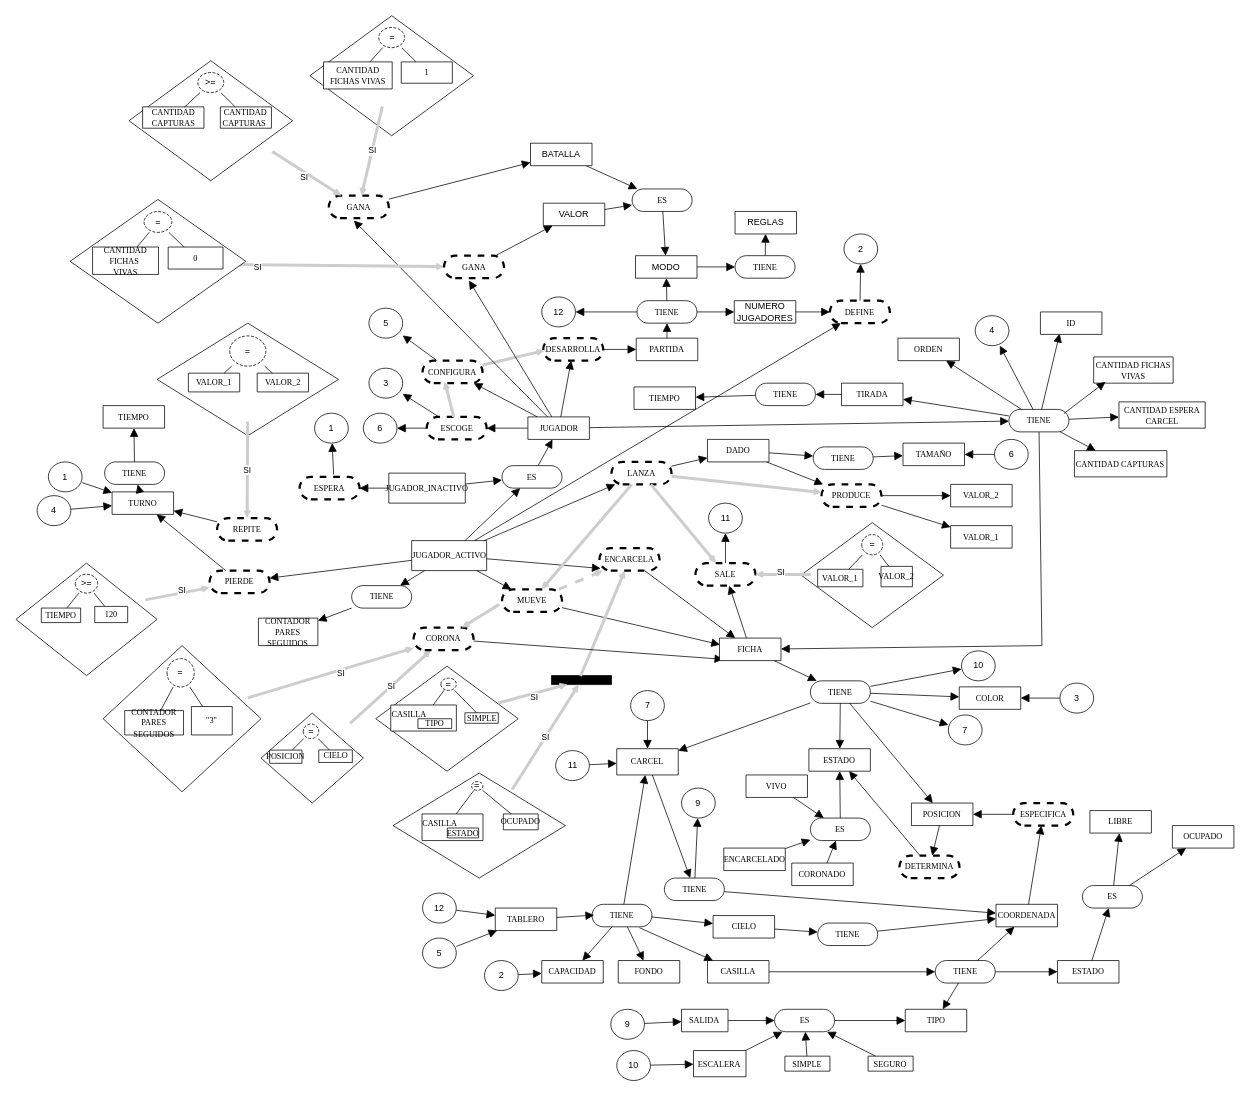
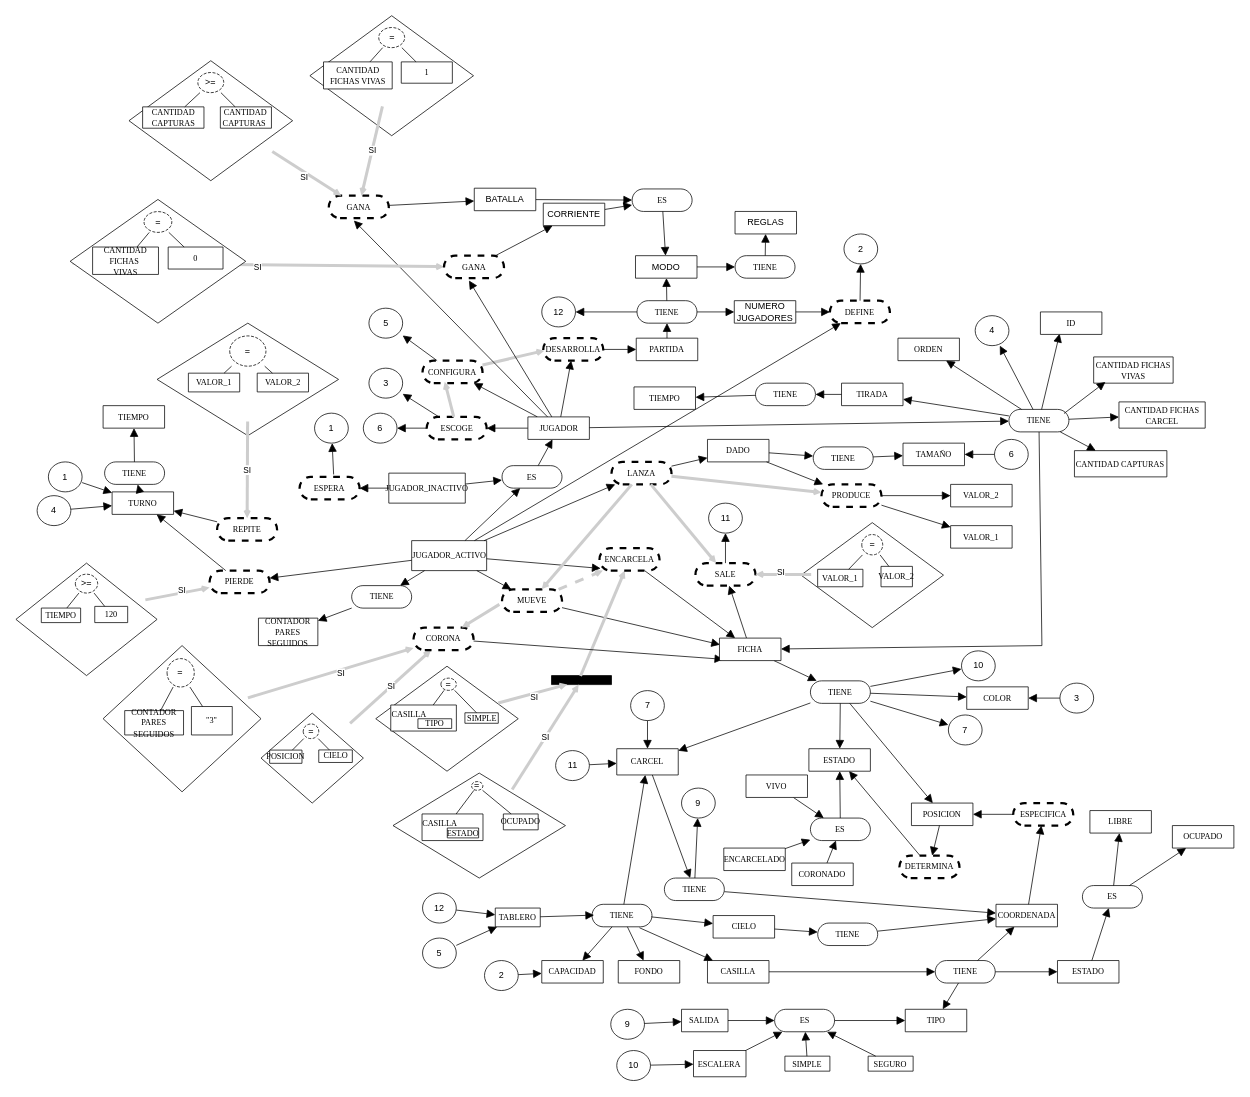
- <mxCell id="239" value="BATALLA" style="verticalAlign=middle;align=center;vsdxID=7;fillColor=#FFFFFF;gradientColor=none;shape=stencil(nZBLDoAgDERP0z3SIyjew0SURgSD+Lu9kMZoXLhwN9O+tukAlrNpJg1SzDH4QW/URgNYgZTkjA4UkwJUgGXng+6DX1zLfmoymdXo17xh5zmRJ6Q42BWCfc2oJfdAr+Yv+AP9Cb7OJ3H/2JG1HNGz/84klThPVCc=);strokeColor=#000000;spacingTop=-1;spacingBottom=-1;spacingLeft=-1;spacingRight=-1;labelBackgroundColor=none;rounded=0;html=1;whiteSpace=wrap;" parent="1" vertex="1"><mxGeometry x="707" y="190" width="82" height="30" as="geometry" /></mxCell>
+ <mxCell id="239" value="BATALLA" style="verticalAlign=middle;align=center;vsdxID=7;fillColor=#FFFFFF;gradientColor=none;shape=stencil(nZBLDoAgDERP0z3SIyjew0SURgSD+Lu9kMZoXLhwN9O+tukAlrNpJg1SzDH4QW/URgNYgZTkjA4UkwJUgGXng+6DX1zLfmoymdXo17xh5zmRJ6Q42BWCfc2oJfdAr+Yv+AP9Cb7OJ3H/2JG1HNGz/84klThPVCc=);strokeColor=#000000;spacingTop=-1;spacingBottom=-1;spacingLeft=-1;spacingRight=-1;labelBackgroundColor=none;rounded=0;html=1;whiteSpace=wrap;" parent="1" vertex="1"><mxGeometry x="632" y="250" width="82" height="30" as="geometry" /></mxCell>
- <mxCell id="240" value="VALOR" style="verticalAlign=middle;align=center;vsdxID=7;fillColor=#FFFFFF;gradientColor=none;shape=stencil(nZBLDoAgDERP0z3SIyjew0SURgSD+Lu9kMZoXLhwN9O+tukAlrNpJg1SzDH4QW/URgNYgZTkjA4UkwJUgGXng+6DX1zLfmoymdXo17xh5zmRJ6Q42BWCfc2oJfdAr+Yv+AP9Cb7OJ3H/2JG1HNGz/84klThPVCc=);strokeColor=#000000;spacingTop=-1;spacingBottom=-1;spacingLeft=-1;spacingRight=-1;labelBackgroundColor=none;rounded=0;html=1;whiteSpace=wrap;" parent="1" vertex="1"><mxGeometry x="724" y="270" width="82" height="30" as="geometry" /></mxCell>
+ <mxCell id="240" value="CORRIENTE" style="verticalAlign=middle;align=center;vsdxID=7;fillColor=#FFFFFF;gradientColor=none;shape=stencil(nZBLDoAgDERP0z3SIyjew0SURgSD+Lu9kMZoXLhwN9O+tukAlrNpJg1SzDH4QW/URgNYgZTkjA4UkwJUgGXng+6DX1zLfmoymdXo17xh5zmRJ6Q42BWCfc2oJfdAr+Yv+AP9Cb7OJ3H/2JG1HNGz/84klThPVCc=);strokeColor=#000000;spacingTop=-1;spacingBottom=-1;spacingLeft=-1;spacingRight=-1;labelBackgroundColor=none;rounded=0;html=1;whiteSpace=wrap;" parent="1" vertex="1"><mxGeometry x="724" y="270" width="82" height="30" as="geometry" /></mxCell>
- <mxCell id="275" value="&lt;font style=&quot;font-size:11px;font-family:Calibri;color:#000000;direction:ltr;letter-spacing:0px;line-height:120%;opacity:1&quot;&gt;CANTIDAD ESPERA CARCEL&lt;br&gt;&lt;/font&gt;" style="verticalAlign=middle;align=center;vsdxID=7;fillColor=#FFFFFF;gradientColor=none;shape=stencil(nZBLDoAgDERP0z3SIyjew0SURgSD+Lu9kMZoXLhwN9O+tukAlrNpJg1SzDH4QW/URgNYgZTkjA4UkwJUgGXng+6DX1zLfmoymdXo17xh5zmRJ6Q42BWCfc2oJfdAr+Yv+AP9Cb7OJ3H/2JG1HNGz/84klThPVCc=);strokeColor=#000000;spacingTop=-1;spacingBottom=-1;spacingLeft=-1;spacingRight=-1;labelBackgroundColor=none;rounded=0;html=1;whiteSpace=wrap;" vertex="1" parent="1"><mxGeometry x="1491.75" y="535" width="115" height="35" as="geometry" /></mxCell>
+ <mxCell id="275" value="&lt;font style=&quot;font-size:11px;font-family:Calibri;color:#000000;direction:ltr;letter-spacing:0px;line-height:120%;opacity:1&quot;&gt;CANTIDAD FICHAS CARCEL&lt;br&gt;&lt;/font&gt;" style="verticalAlign=middle;align=center;vsdxID=7;fillColor=#FFFFFF;gradientColor=none;shape=stencil(nZBLDoAgDERP0z3SIyjew0SURgSD+Lu9kMZoXLhwN9O+tukAlrNpJg1SzDH4QW/URgNYgZTkjA4UkwJUgGXng+6DX1zLfmoymdXo17xh5zmRJ6Q42BWCfc2oJfdAr+Yv+AP9Cb7OJ3H/2JG1HNGz/84klThPVCc=);strokeColor=#000000;spacingTop=-1;spacingBottom=-1;spacingLeft=-1;spacingRight=-1;labelBackgroundColor=none;rounded=0;html=1;whiteSpace=wrap;" vertex="1" parent="1"><mxGeometry x="1491.75" y="535" width="115" height="35" as="geometry" /></mxCell>
- <mxCell id="14" value="&lt;font style=&quot;font-size:11px;font-family:Calibri;color:#000000;direction:ltr;letter-spacing:0px;line-height:120%;opacity:1&quot;&gt;COLOR&lt;br&gt;&lt;/font&gt;" style="verticalAlign=middle;align=center;vsdxID=7;fillColor=#FFFFFF;gradientColor=none;shape=stencil(nZBLDoAgDERP0z3SIyjew0SURgSD+Lu9kMZoXLhwN9O+tukAlrNpJg1SzDH4QW/URgNYgZTkjA4UkwJUgGXng+6DX1zLfmoymdXo17xh5zmRJ6Q42BWCfc2oJfdAr+Yv+AP9Cb7OJ3H/2JG1HNGz/84klThPVCc=);strokeColor=#000000;spacingTop=-1;spacingBottom=-1;spacingLeft=-1;spacingRight=-1;labelBackgroundColor=none;rounded=0;html=1;whiteSpace=wrap;" parent="1" vertex="1"><mxGeometry x="1278.75" y="915" width="82" height="30" as="geometry" /></mxCell>
+ <mxCell id="14" value="&lt;font style=&quot;font-size:11px;font-family:Calibri;color:#000000;direction:ltr;letter-spacing:0px;line-height:120%;opacity:1&quot;&gt;COLOR&lt;br&gt;&lt;/font&gt;" style="verticalAlign=middle;align=center;vsdxID=7;fillColor=#FFFFFF;gradientColor=none;shape=stencil(nZBLDoAgDERP0z3SIyjew0SURgSD+Lu9kMZoXLhwN9O+tukAlrNpJg1SzDH4QW/URgNYgZTkjA4UkwJUgGXng+6DX1zLfmoymdXo17xh5zmRJ6Q42BWCfc2oJfdAr+Yv+AP9Cb7OJ3H/2JG1HNGz/84klThPVCc=);strokeColor=#000000;spacingTop=-1;spacingBottom=-1;spacingLeft=-1;spacingRight=-1;labelBackgroundColor=none;rounded=0;html=1;whiteSpace=wrap;" parent="1" vertex="1"><mxGeometry x="1288.75" y="915" width="82" height="30" as="geometry" /></mxCell>
- <mxCell id="2" value="&lt;font style=&quot;font-size:11px;font-family:Calibri;color:#000000;direction:ltr;letter-spacing:0px;line-height:120%;opacity:1&quot;&gt;TABLERO&lt;br&gt;&lt;/font&gt;" style="verticalAlign=middle;align=center;vsdxID=7;fillColor=#FFFFFF;gradientColor=none;shape=stencil(nZBLDoAgDERP0z3SIyjew0SURgSD+Lu9kMZoXLhwN9O+tukAlrNpJg1SzDH4QW/URgNYgZTkjA4UkwJUgGXng+6DX1zLfmoymdXo17xh5zmRJ6Q42BWCfc2oJfdAr+Yv+AP9Cb7OJ3H/2JG1HNGz/84klThPVCc=);strokeColor=#000000;spacingTop=-1;spacingBottom=-1;spacingLeft=-1;spacingRight=-1;labelBackgroundColor=none;rounded=0;html=1;whiteSpace=wrap;" parent="1" vertex="1"><mxGeometry x="660" y="1210" width="82" height="30" as="geometry" /></mxCell>
+ <mxCell id="2" value="&lt;font style=&quot;font-size:11px;font-family:Calibri;color:#000000;direction:ltr;letter-spacing:0px;line-height:120%;opacity:1&quot;&gt;TABLERO&lt;br&gt;&lt;/font&gt;" style="verticalAlign=middle;align=center;vsdxID=7;fillColor=#FFFFFF;gradientColor=none;shape=stencil(nZBLDoAgDERP0z3SIyjew0SURgSD+Lu9kMZoXLhwN9O+tukAlrNpJg1SzDH4QW/URgNYgZTkjA4UkwJUgGXng+6DX1zLfmoymdXo17xh5zmRJ6Q42BWCfc2oJfdAr+Yv+AP9Cb7OJ3H/2JG1HNGz/84klThPVCc=);strokeColor=#000000;spacingTop=-1;spacingBottom=-1;spacingLeft=-1;spacingRight=-1;labelBackgroundColor=none;rounded=0;html=1;whiteSpace=wrap;" parent="1" vertex="1"><mxGeometry x="660" y="1210" width="60" height="25" as="geometry" /></mxCell>
